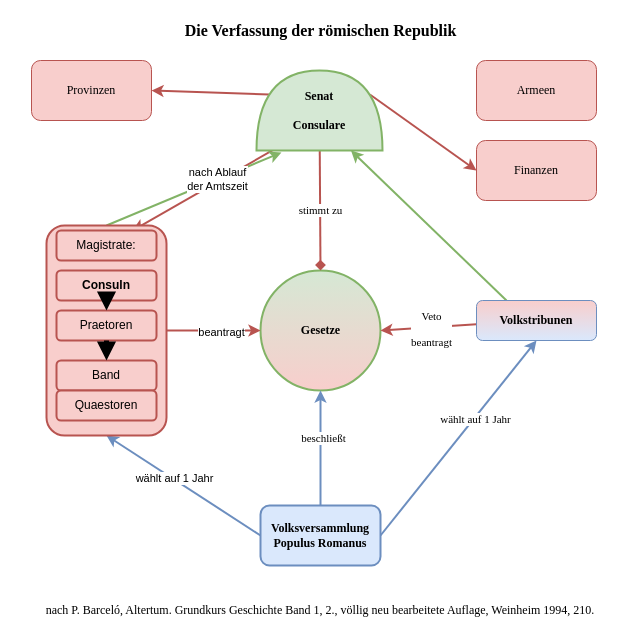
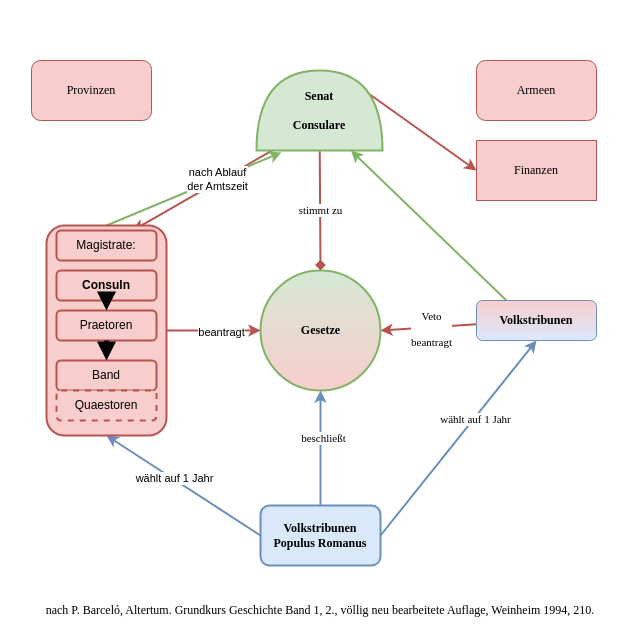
- <mxCell id="2" value="&lt;font style=&quot;font-size: 16px&quot;&gt;&lt;b&gt;&lt;font style=&quot;font-size: 16px&quot; face=&quot;Cardo&quot;&gt;Die Verfassung der römischen Republik&lt;/font&gt;&lt;/b&gt;&lt;/font&gt;" style="text;html=1;strokeColor=none;fillColor=none;align=center;verticalAlign=middle;rounded=0;horizontal=1;" vertex="1" parent="1"><mxGeometry x="155" y="20" width="330" height="20" as="geometry" /></mxCell>
- <mxCell id="7" style="edgeStyle=none;rounded=0;orthogonalLoop=1;jettySize=auto;html=1;exitX=0.7;exitY=0.1;exitDx=0;exitDy=0;exitPerimeter=0;entryX=1;entryY=0.5;entryDx=0;entryDy=0;startArrow=none;startFill=0;endArrow=classic;endFill=1;strokeColor=#b85450;fillColor=#f8cecc;strokeWidth=2;" edge="1" parent="1" source="8" target="22"><mxGeometry relative="1" as="geometry" /></mxCell>
- <mxCell id="21" value="&lt;font face=&quot;Cardo&quot;&gt;Finanzen&lt;/font&gt;" style="rounded=1;whiteSpace=wrap;html=1;fillColor=#f8cecc;strokeColor=#b85450;" vertex="1" parent="1"><mxGeometry x="476" y="140" width="120" height="60" as="geometry" /></mxCell>
+ <mxCell id="21" value="&lt;font face=&quot;Cardo&quot;&gt;Finanzen&lt;/font&gt;" style="whiteSpace=wrap;html=1;fillColor=#f8cecc;strokeColor=#b85450;rounded=0;" vertex="1" parent="1"><mxGeometry x="476" y="140" width="120" height="60" as="geometry" /></mxCell>
- <mxCell id="33" value="Quaestoren" style="rounded=1;whiteSpace=wrap;html=1;strokeWidth=2;fillColor=#f8cecc;strokeColor=#b85450;" vertex="1" parent="27"><mxGeometry x="10" y="165" width="100" height="30" as="geometry" /></mxCell>
+ <mxCell id="33" value="Quaestoren" style="rounded=1;whiteSpace=wrap;html=1;strokeWidth=2;fillColor=#f8cecc;strokeColor=#b85450;dashed=1;" vertex="1" parent="27"><mxGeometry x="10" y="165" width="100" height="30" as="geometry" /></mxCell>
- <mxCell id="15" value="&lt;div&gt;&lt;b&gt;&lt;font face=&quot;Cardo&quot;&gt;Volksversammlung&lt;/font&gt;&lt;/b&gt;&lt;/div&gt;&lt;div&gt;&lt;b&gt;&lt;font face=&quot;Cardo&quot;&gt;Populus Romanus&lt;br&gt;&lt;/font&gt;&lt;/b&gt;&lt;/div&gt;" style="rounded=1;whiteSpace=wrap;html=1;strokeWidth=2;fillColor=#dae8fc;strokeColor=#6c8ebf;" vertex="1" parent="1"><mxGeometry x="260" y="505" width="120" height="60" as="geometry" /></mxCell>
+ <mxCell id="15" value="&lt;div&gt;&lt;b&gt;&lt;font face=&quot;Cardo&quot;&gt;Volkstribunen&lt;/font&gt;&lt;/b&gt;&lt;/div&gt;&lt;div&gt;&lt;b&gt;&lt;font face=&quot;Cardo&quot;&gt;Populus Romanus&lt;br&gt;&lt;/font&gt;&lt;/b&gt;&lt;/div&gt;" style="rounded=1;whiteSpace=wrap;html=1;strokeWidth=2;fillColor=#dae8fc;strokeColor=#6c8ebf;" vertex="1" parent="1"><mxGeometry x="260" y="505" width="120" height="60" as="geometry" /></mxCell>
